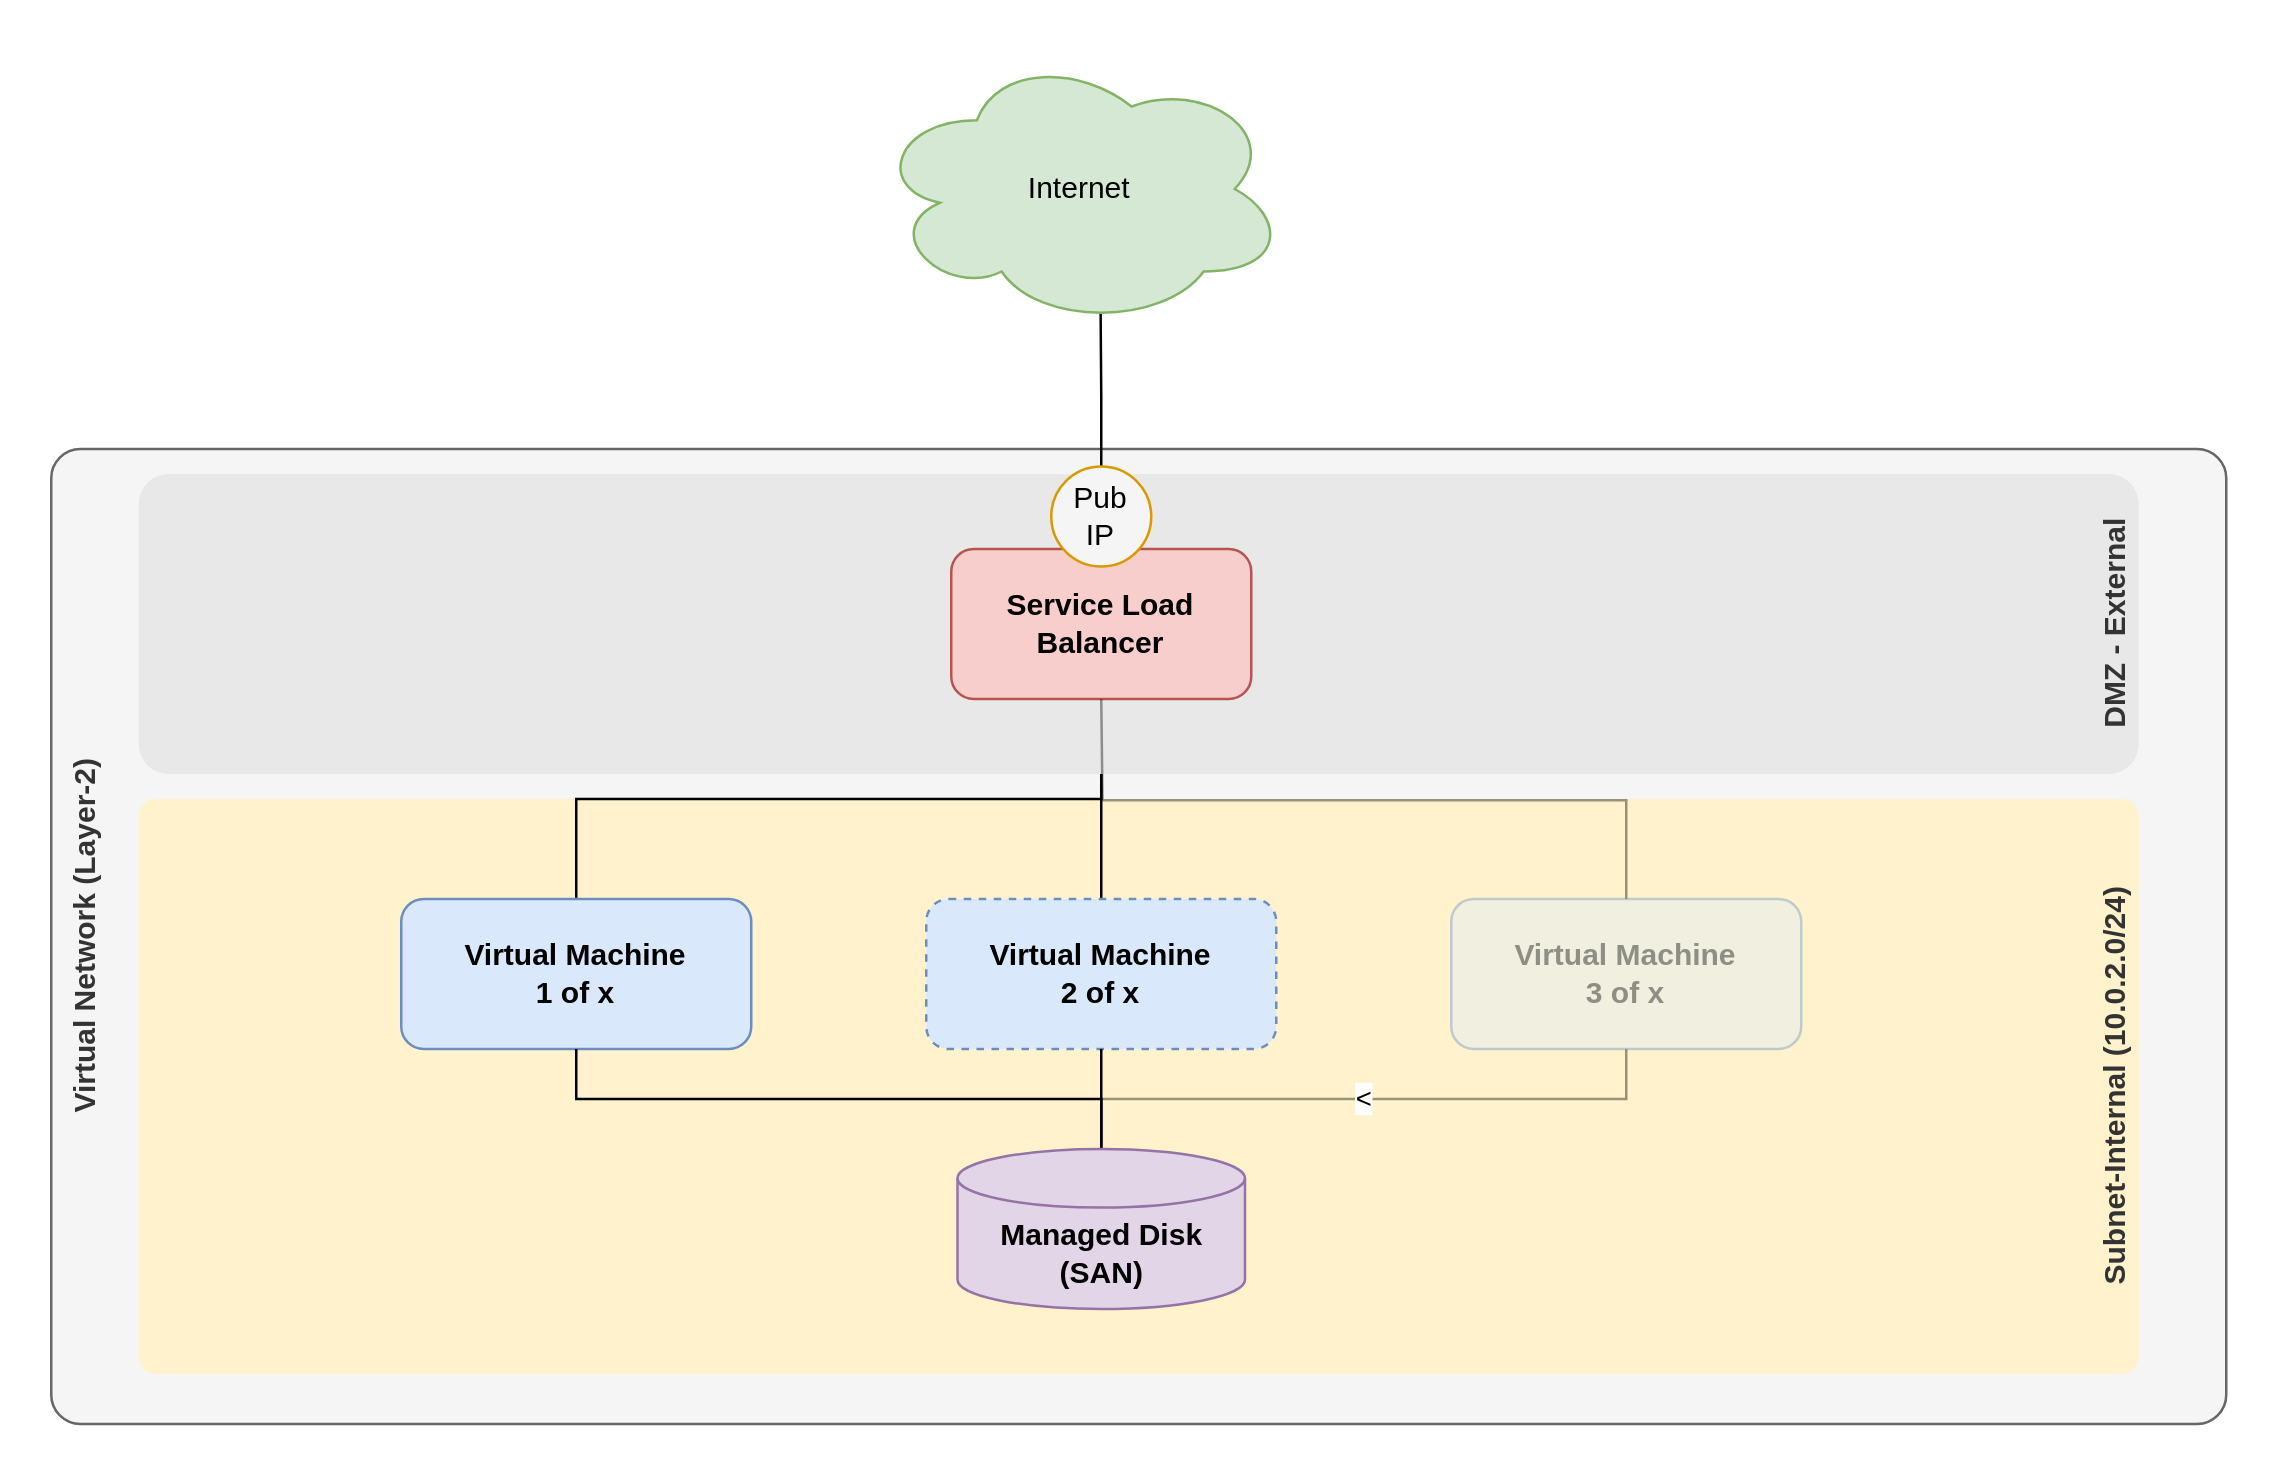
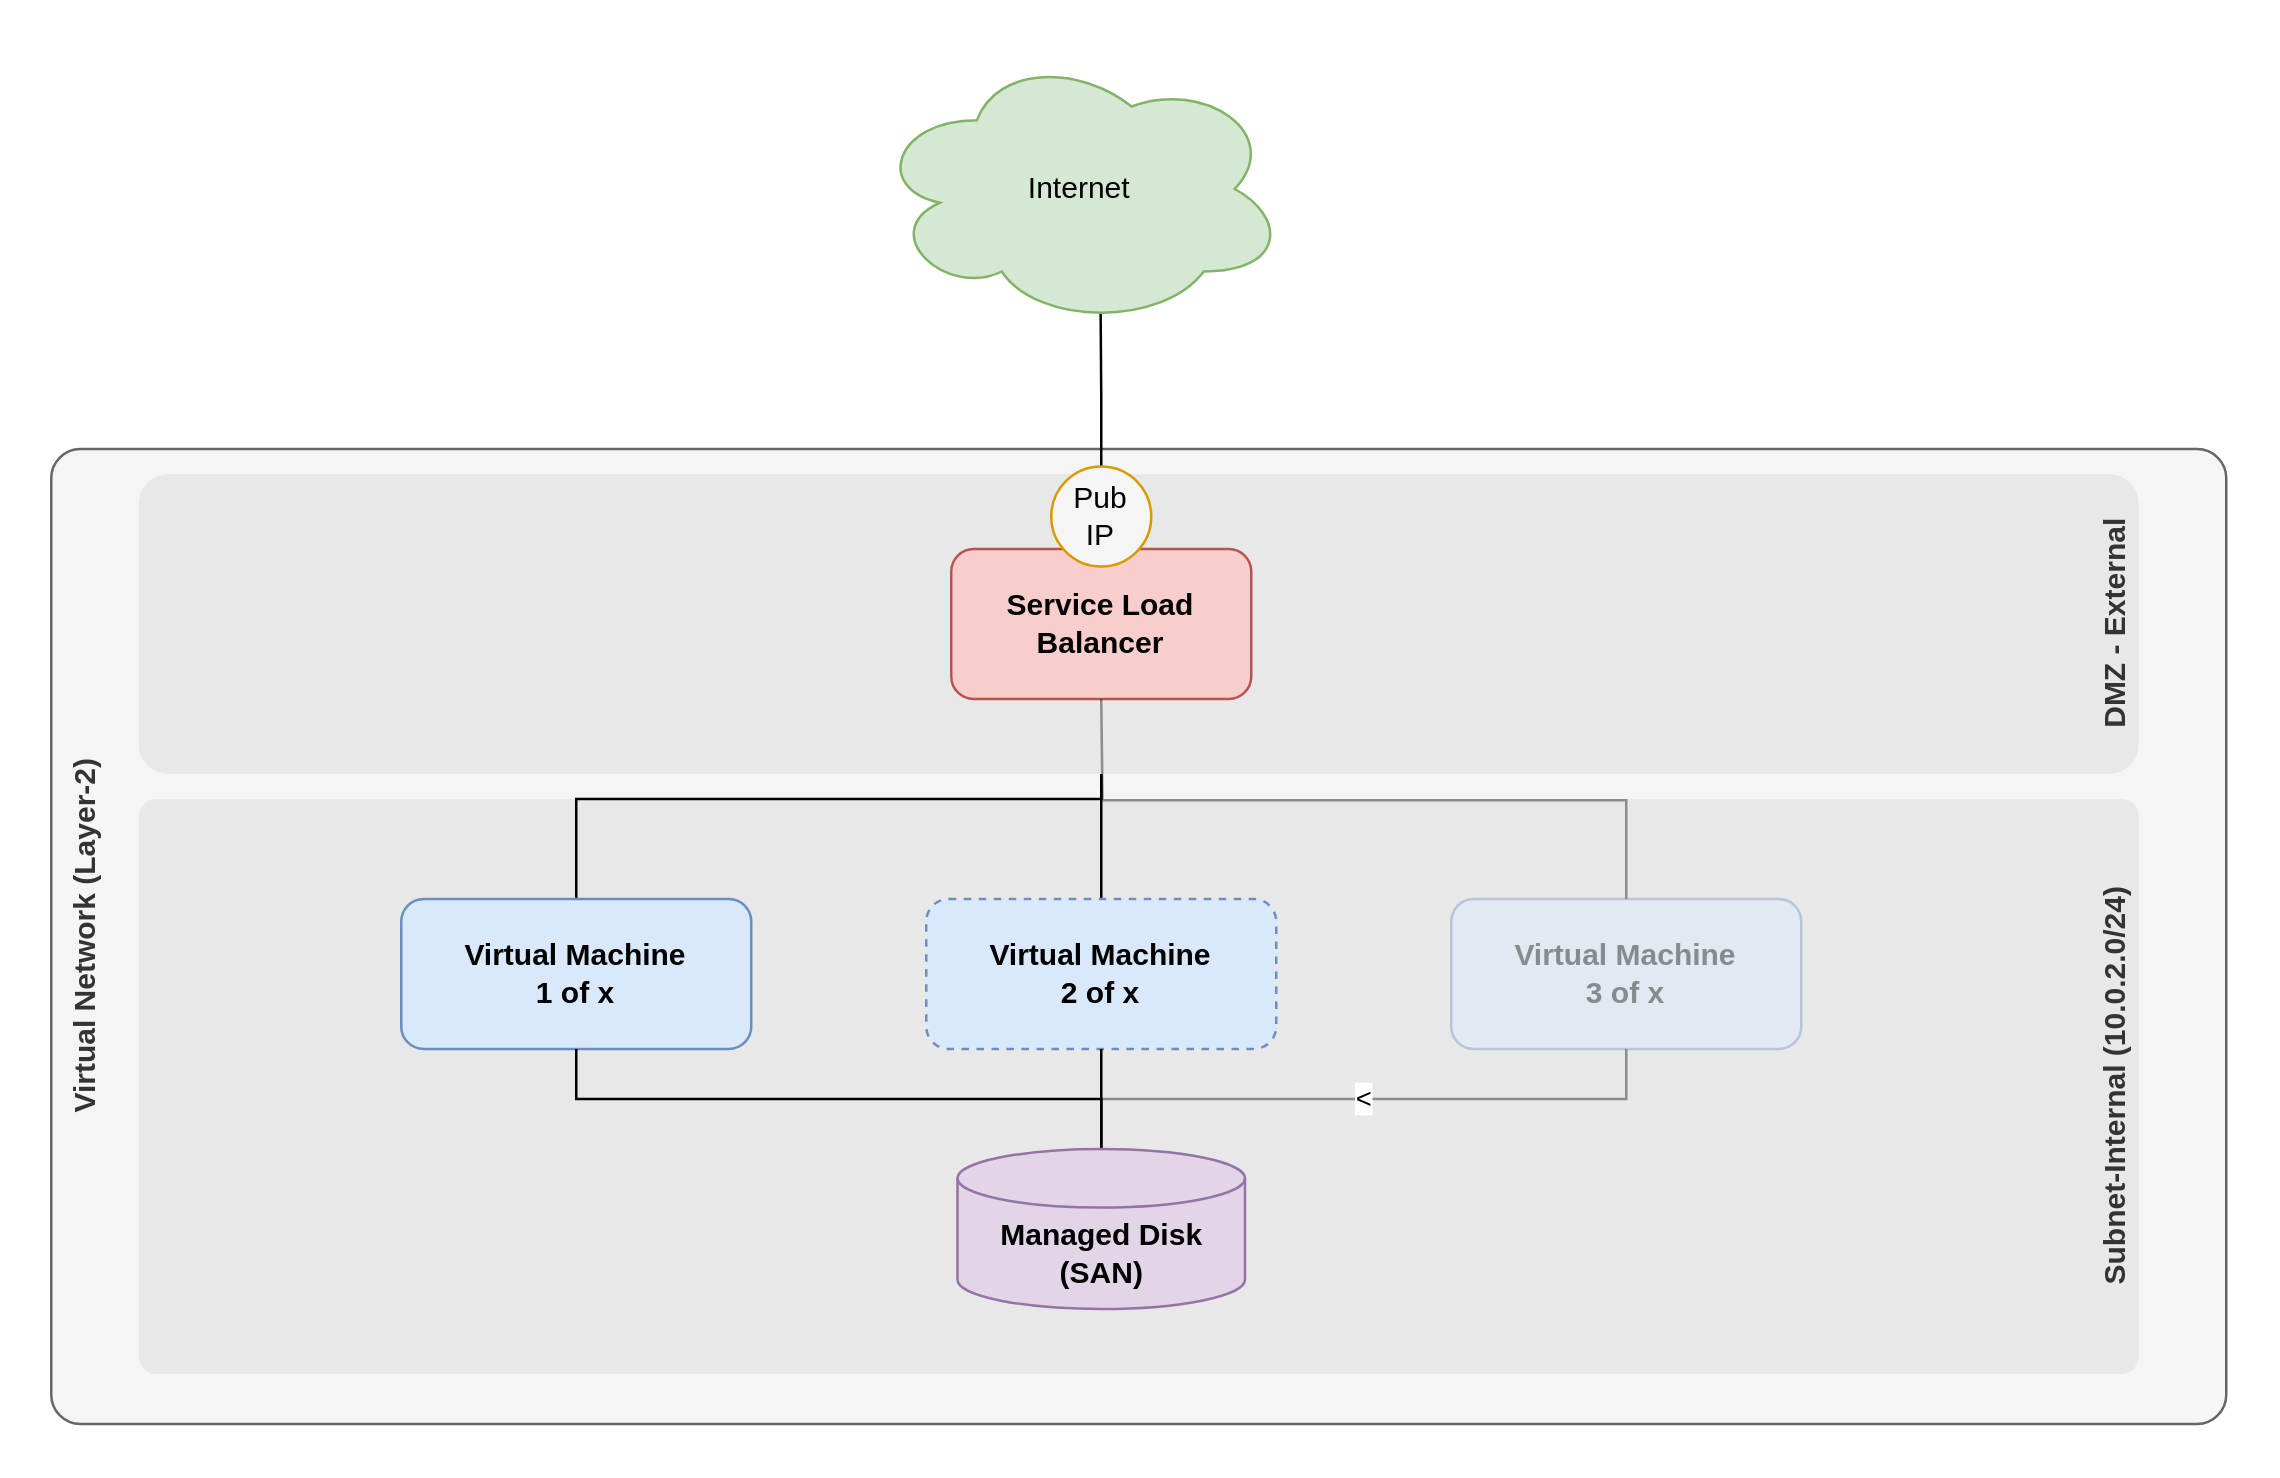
- <mxCell id="3" value="Subnet-Internal (10.0.2.0/24)" style="rounded=1;whiteSpace=wrap;html=1;arcSize=3;fillColor=#fff2cc;strokeColor=none;verticalAlign=bottom;horizontal=0;align=center;fontStyle=1;fontColor=#333333;" vertex="1" parent="1"><mxGeometry x="55" y="319" width="800" height="230" as="geometry" /></mxCell>
+ <mxCell id="3" value="Subnet-Internal (10.0.2.0/24)" style="rounded=1;whiteSpace=wrap;html=1;arcSize=3;fillColor=#E8E8E8;strokeColor=none;verticalAlign=bottom;horizontal=0;align=center;fontStyle=1;fontColor=#333333;" vertex="1" parent="1"><mxGeometry x="55" y="319" width="800" height="230" as="geometry" /></mxCell>
